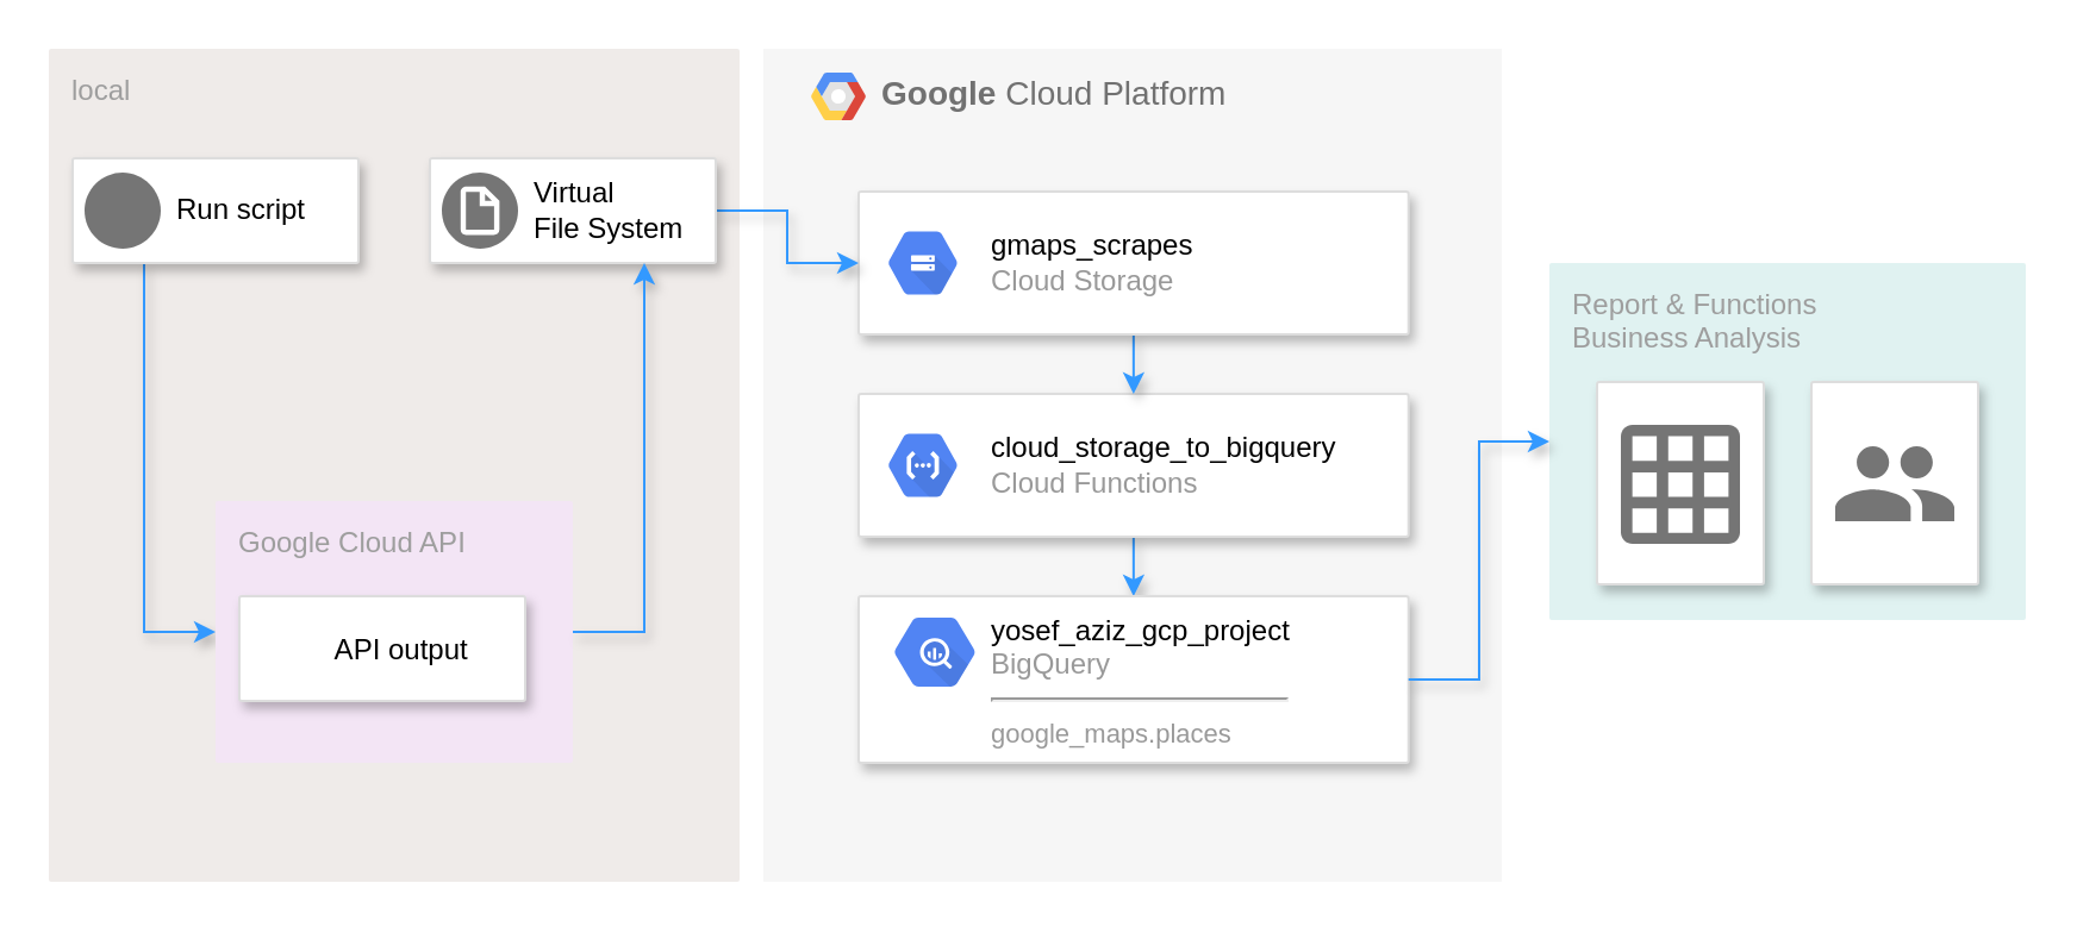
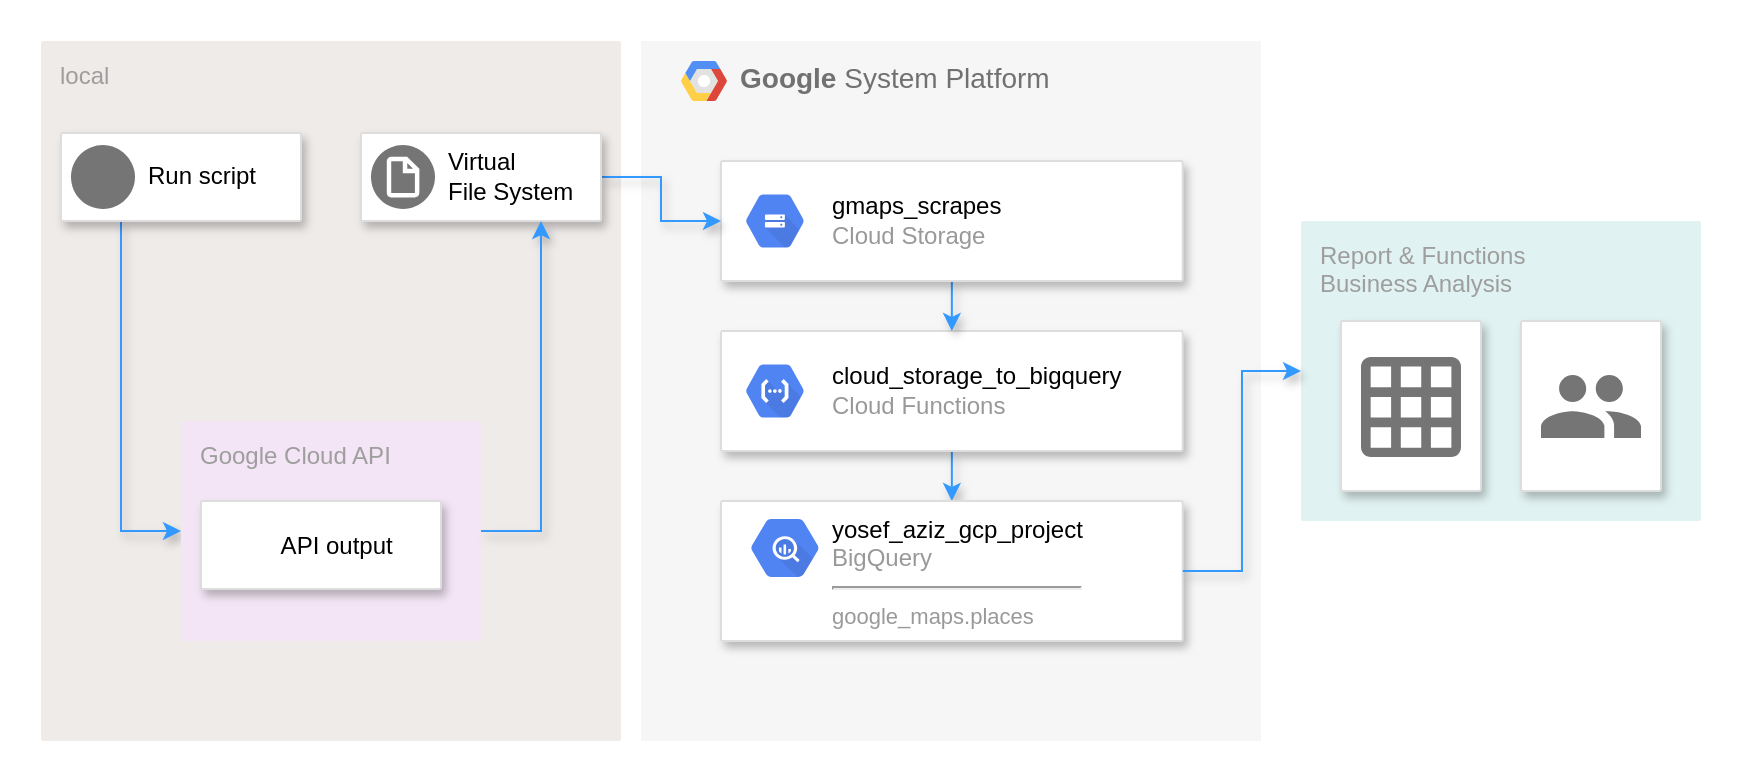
- <mxCell id="2" value="&lt;b&gt;Google &lt;/b&gt;Cloud Platform" style="fillColor=#F6F6F6;strokeColor=none;shadow=0;gradientColor=none;fontSize=14;align=left;spacing=10;fontColor=#717171;9E9E9E;verticalAlign=top;spacingTop=-4;fontStyle=0;spacingLeft=40;html=1;" vertex="1" parent="1"><mxGeometry x="320" y="20" width="310" height="350" as="geometry" /></mxCell>
+ <mxCell id="2" value="&lt;b&gt;Google &lt;/b&gt;System Platform" style="fillColor=#F6F6F6;strokeColor=none;shadow=0;gradientColor=none;fontSize=14;align=left;spacing=10;fontColor=#717171;9E9E9E;verticalAlign=top;spacingTop=-4;fontStyle=0;spacingLeft=40;html=1;" vertex="1" parent="1"><mxGeometry x="320" y="20" width="310" height="350" as="geometry" /></mxCell>
